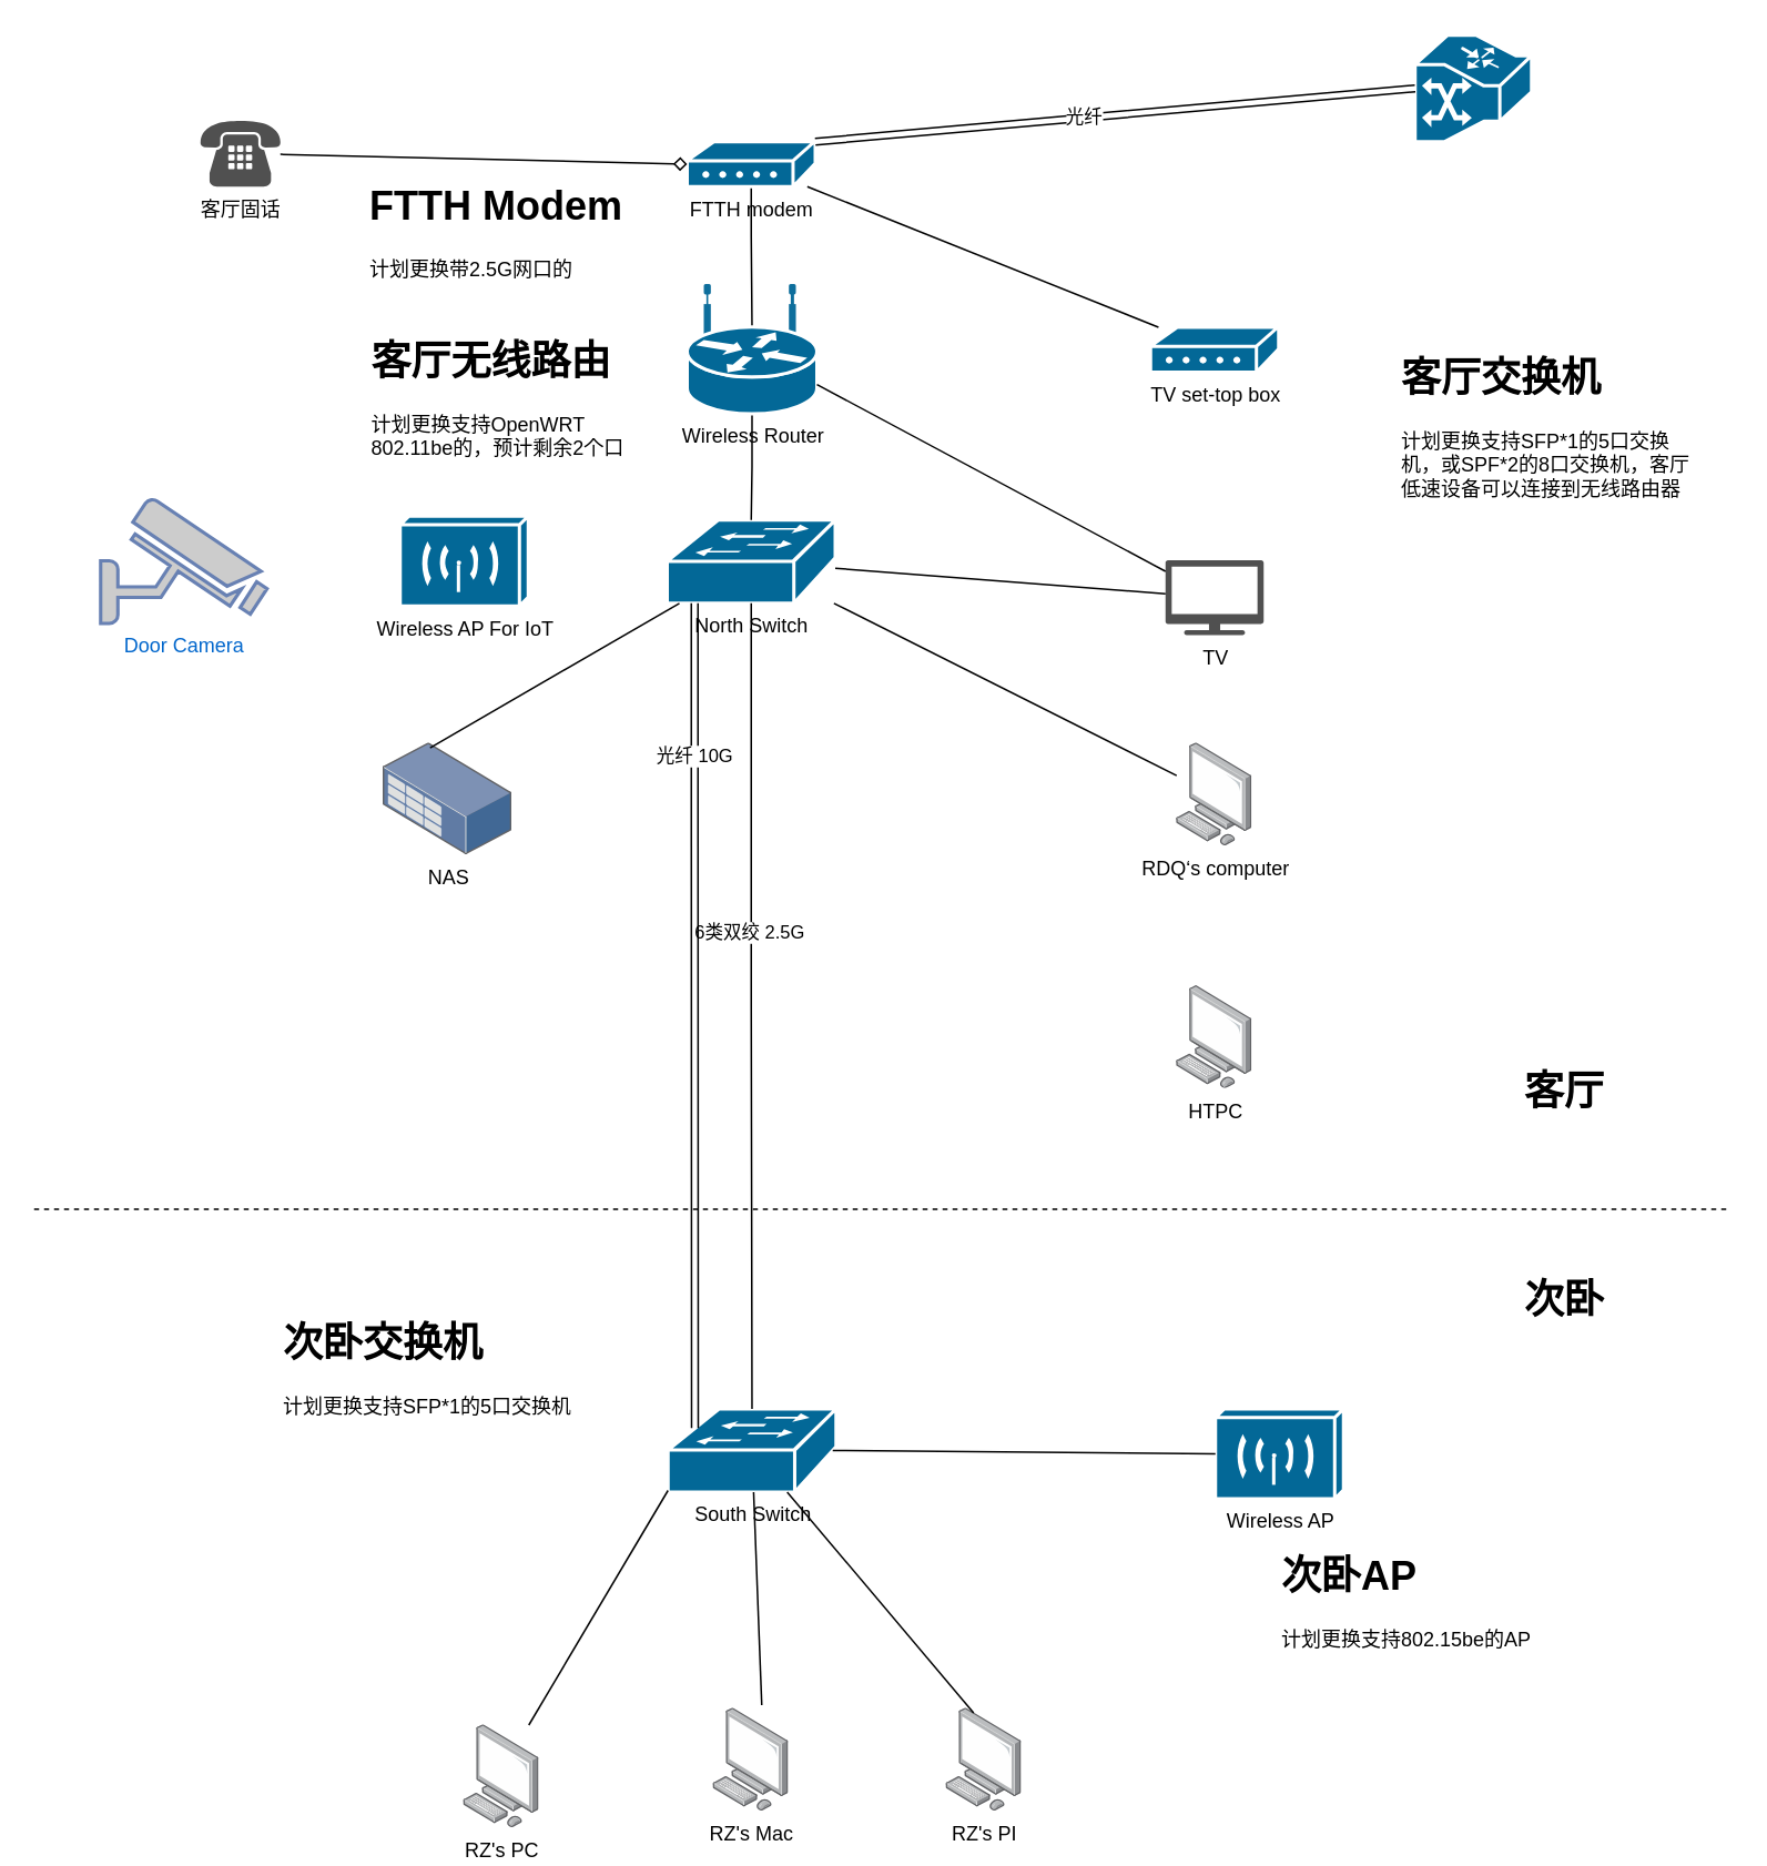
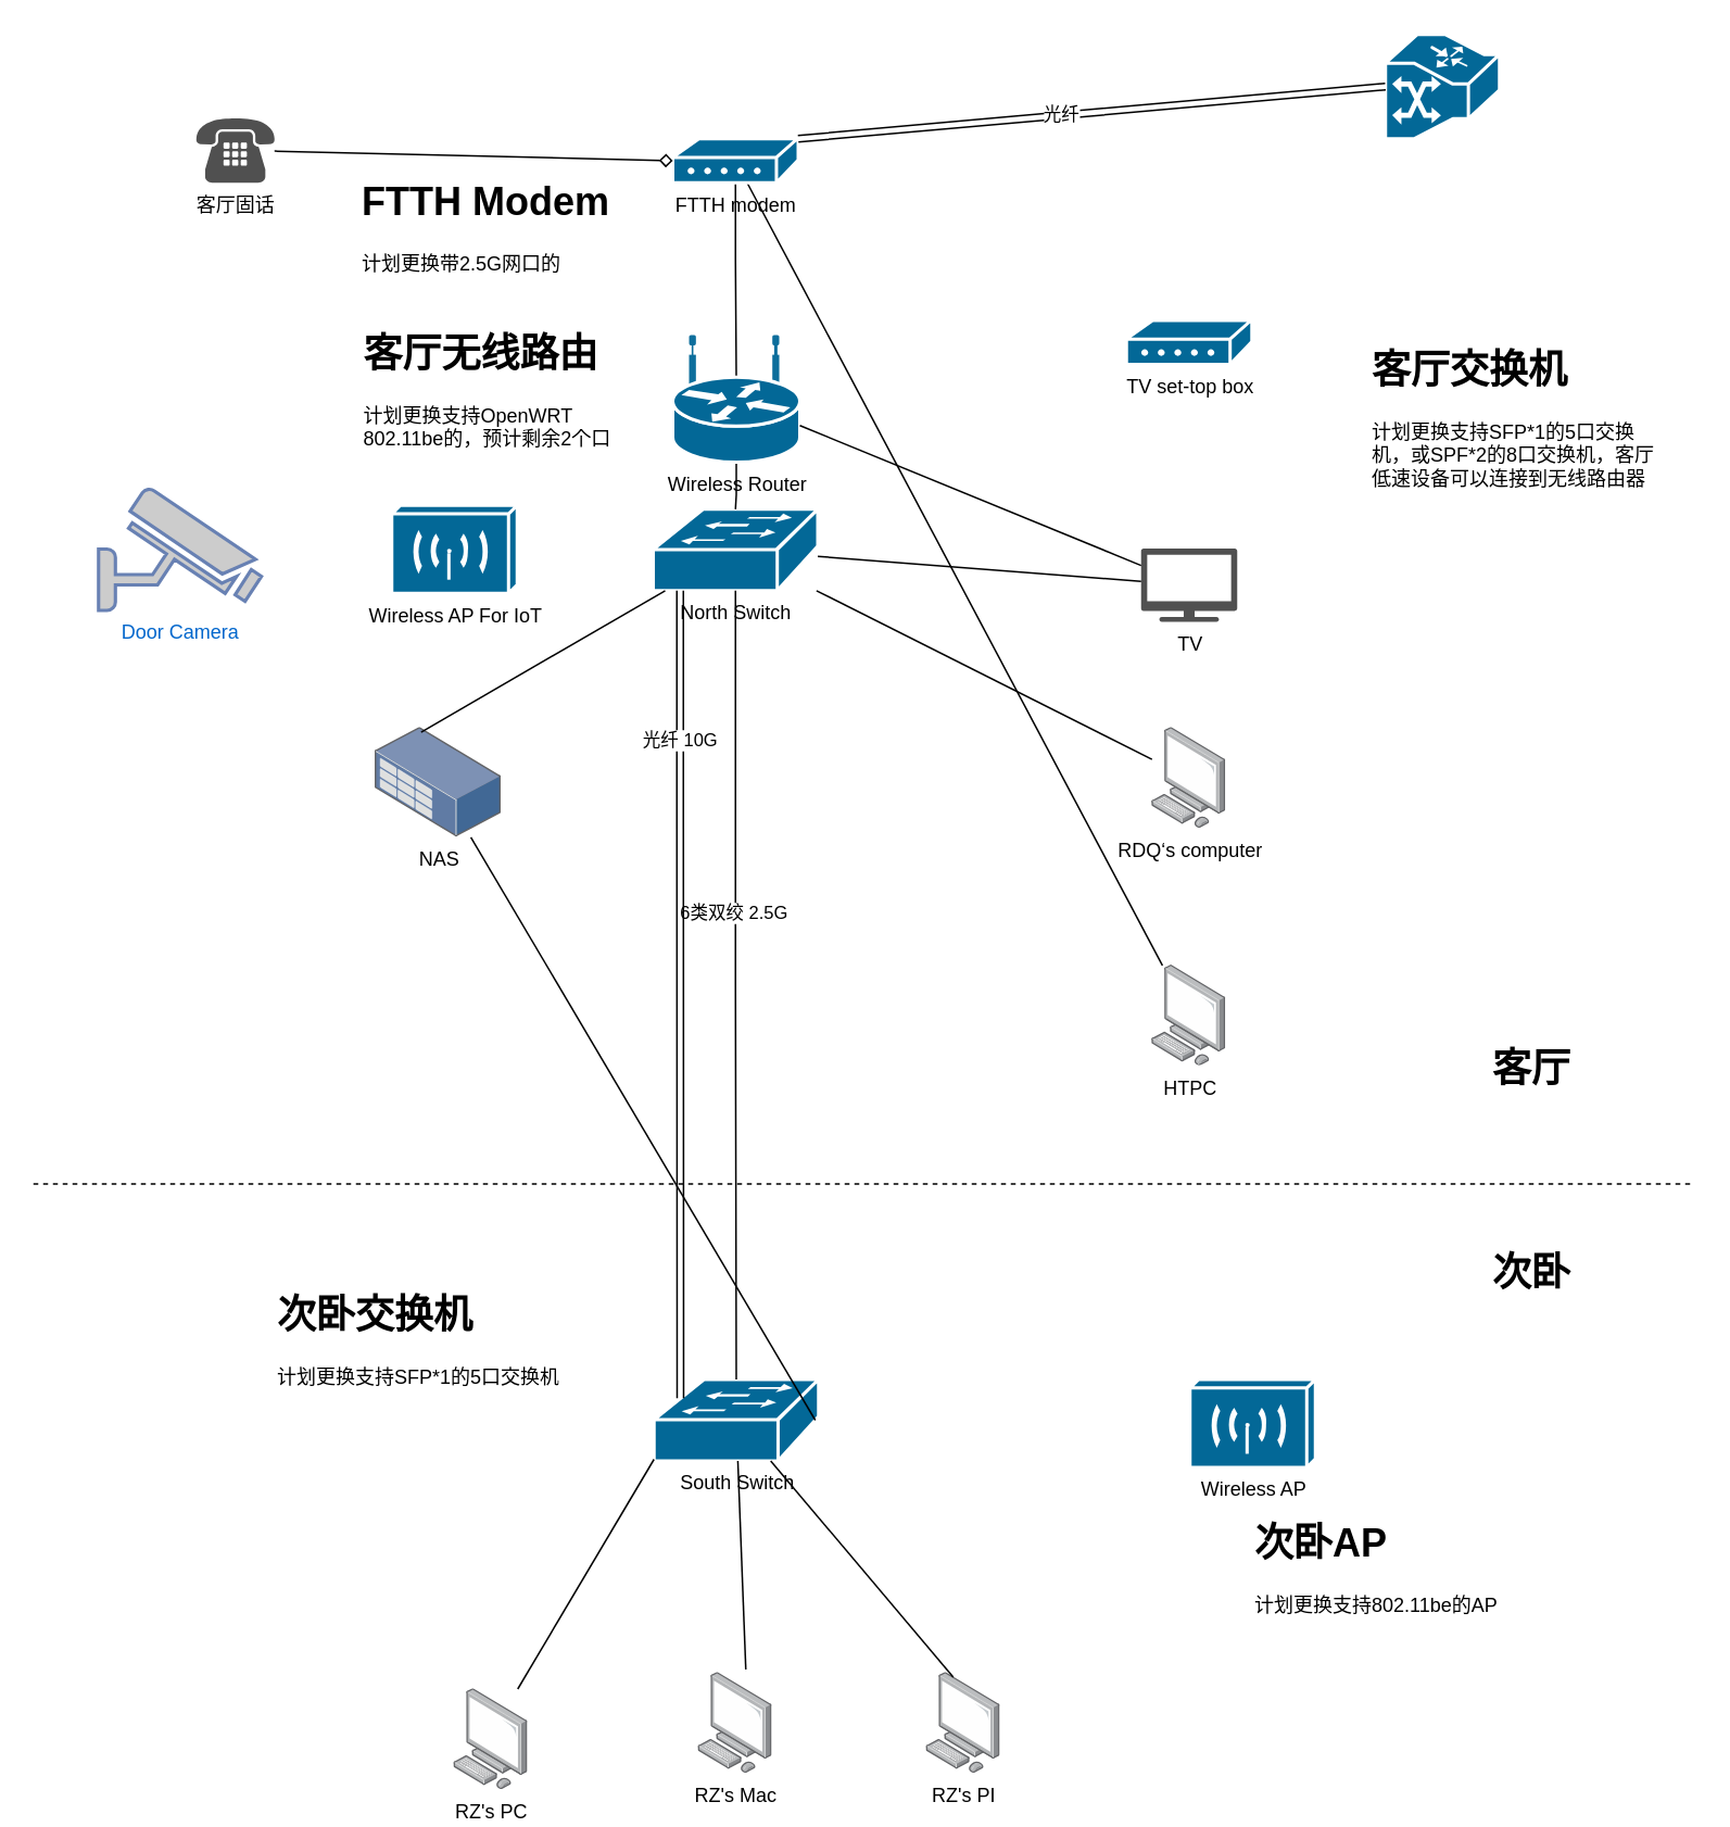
- <mxCell id="4" style="rounded=0;orthogonalLoop=1;jettySize=auto;html=1;endArrow=none;endFill=0;" edge="1" parent="1" source="5" target="19"><mxGeometry relative="1" as="geometry" /></mxCell>
+ <mxCell id="4" style="rounded=0;orthogonalLoop=1;jettySize=auto;html=1;endArrow=none;endFill=0;" edge="1" parent="1" source="5" target="16"><mxGeometry relative="1" as="geometry" /></mxCell>
- <mxCell id="14" value="Wireless Router" style="shape=mxgraph.cisco.routers.wireless_router;sketch=0;html=1;pointerEvents=1;dashed=0;fillColor=#036897;strokeColor=#ffffff;strokeWidth=2;verticalLabelPosition=bottom;verticalAlign=top;align=center;outlineConnect=0;" vertex="1" parent="1"><mxGeometry x="412.5" y="171" width="78" height="77" as="geometry" /></mxCell>
+ <mxCell id="14" value="Wireless Router" style="shape=mxgraph.cisco.routers.wireless_router;sketch=0;html=1;pointerEvents=1;dashed=0;fillColor=#036897;strokeColor=#ffffff;strokeWidth=2;verticalLabelPosition=bottom;verticalAlign=top;align=center;outlineConnect=0;" vertex="1" parent="1"><mxGeometry x="412.5" y="206" width="78" height="77" as="geometry" /></mxCell>
- <mxCell id="33" style="rounded=0;orthogonalLoop=1;jettySize=auto;html=1;endArrow=none;endFill=0;entryX=0;entryY=0.5;entryDx=0;entryDy=0;entryPerimeter=0;exitX=0.98;exitY=0.5;exitDx=0;exitDy=0;exitPerimeter=0;" edge="1" parent="1" source="9" target="22"><mxGeometry relative="1" as="geometry"><mxPoint x="501.5" y="586" as="sourcePoint" /><mxPoint x="732.5" y="820" as="targetPoint" /></mxGeometry></mxCell>
+ <mxCell id="33" style="rounded=0;orthogonalLoop=1;jettySize=auto;html=1;endArrow=none;endFill=0;exitX=0.98;exitY=0.5;exitDx=0;exitDy=0;exitPerimeter=0;" edge="1" parent="1" source="9" target="36"><mxGeometry relative="1" as="geometry"><mxPoint x="501.5" y="586" as="sourcePoint" /><mxPoint x="732.5" y="820" as="targetPoint" /></mxGeometry></mxCell>
- <mxCell id="45" value="&lt;h1 style=&quot;margin-top: 0px;&quot;&gt;次卧AP&lt;/h1&gt;&lt;div&gt;计划更换支持802.15be的AP&lt;/div&gt;" style="text;html=1;whiteSpace=wrap;overflow=hidden;rounded=0;" vertex="1" parent="1"><mxGeometry x="768" y="926" width="180" height="100" as="geometry" /></mxCell>
+ <mxCell id="45" value="&lt;h1 style=&quot;margin-top: 0px;&quot;&gt;次卧AP&lt;/h1&gt;&lt;div&gt;计划更换支持802.11be的AP&lt;/div&gt;" style="text;html=1;whiteSpace=wrap;overflow=hidden;rounded=0;" vertex="1" parent="1"><mxGeometry x="768" y="926" width="180" height="100" as="geometry" /></mxCell>
